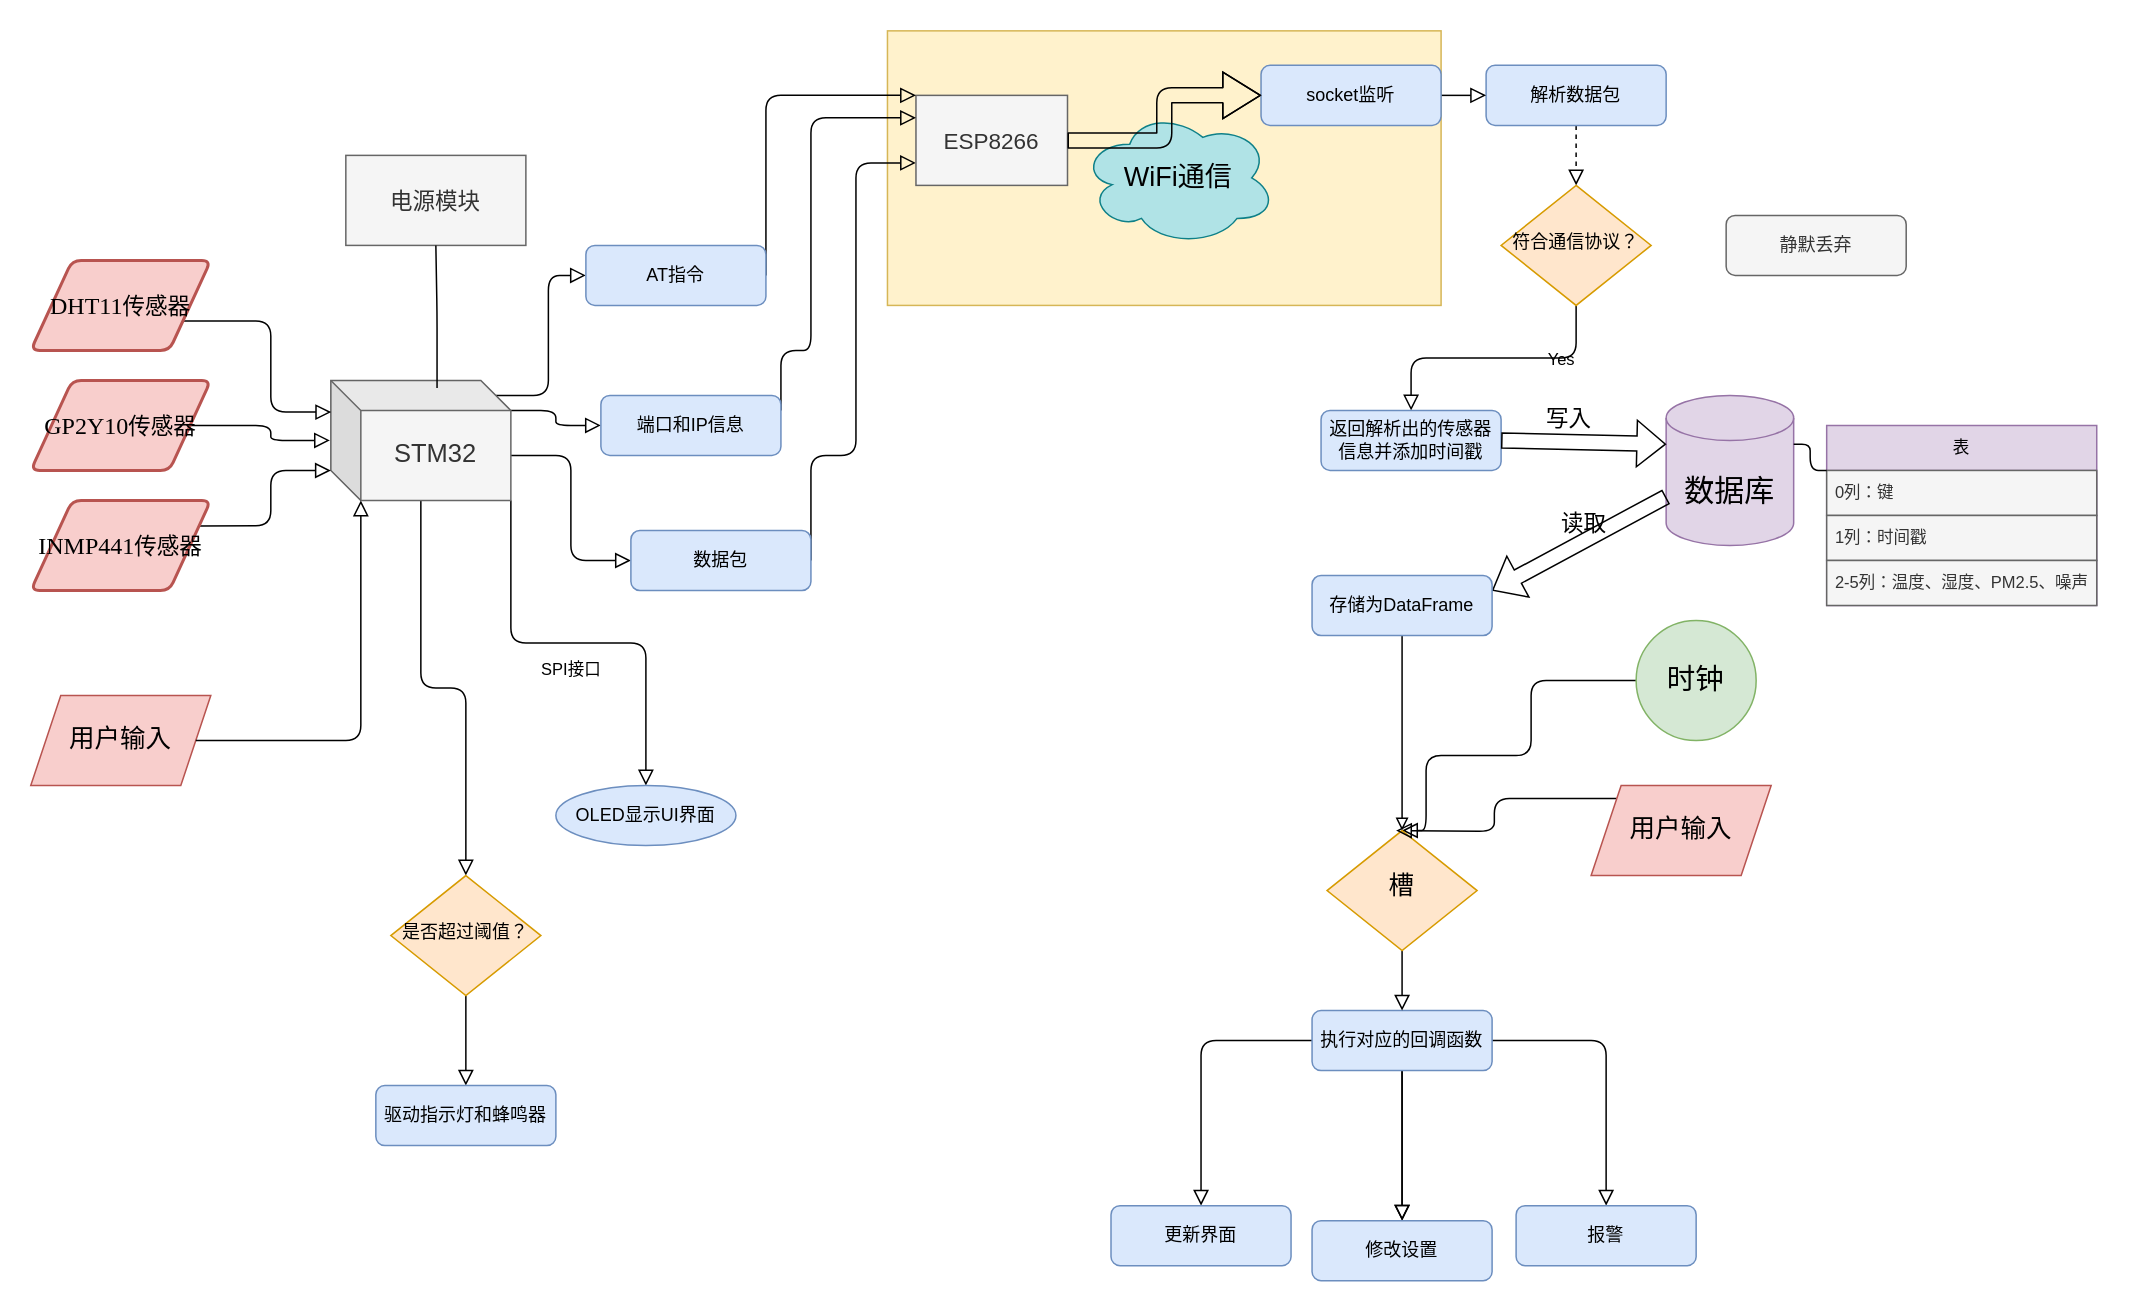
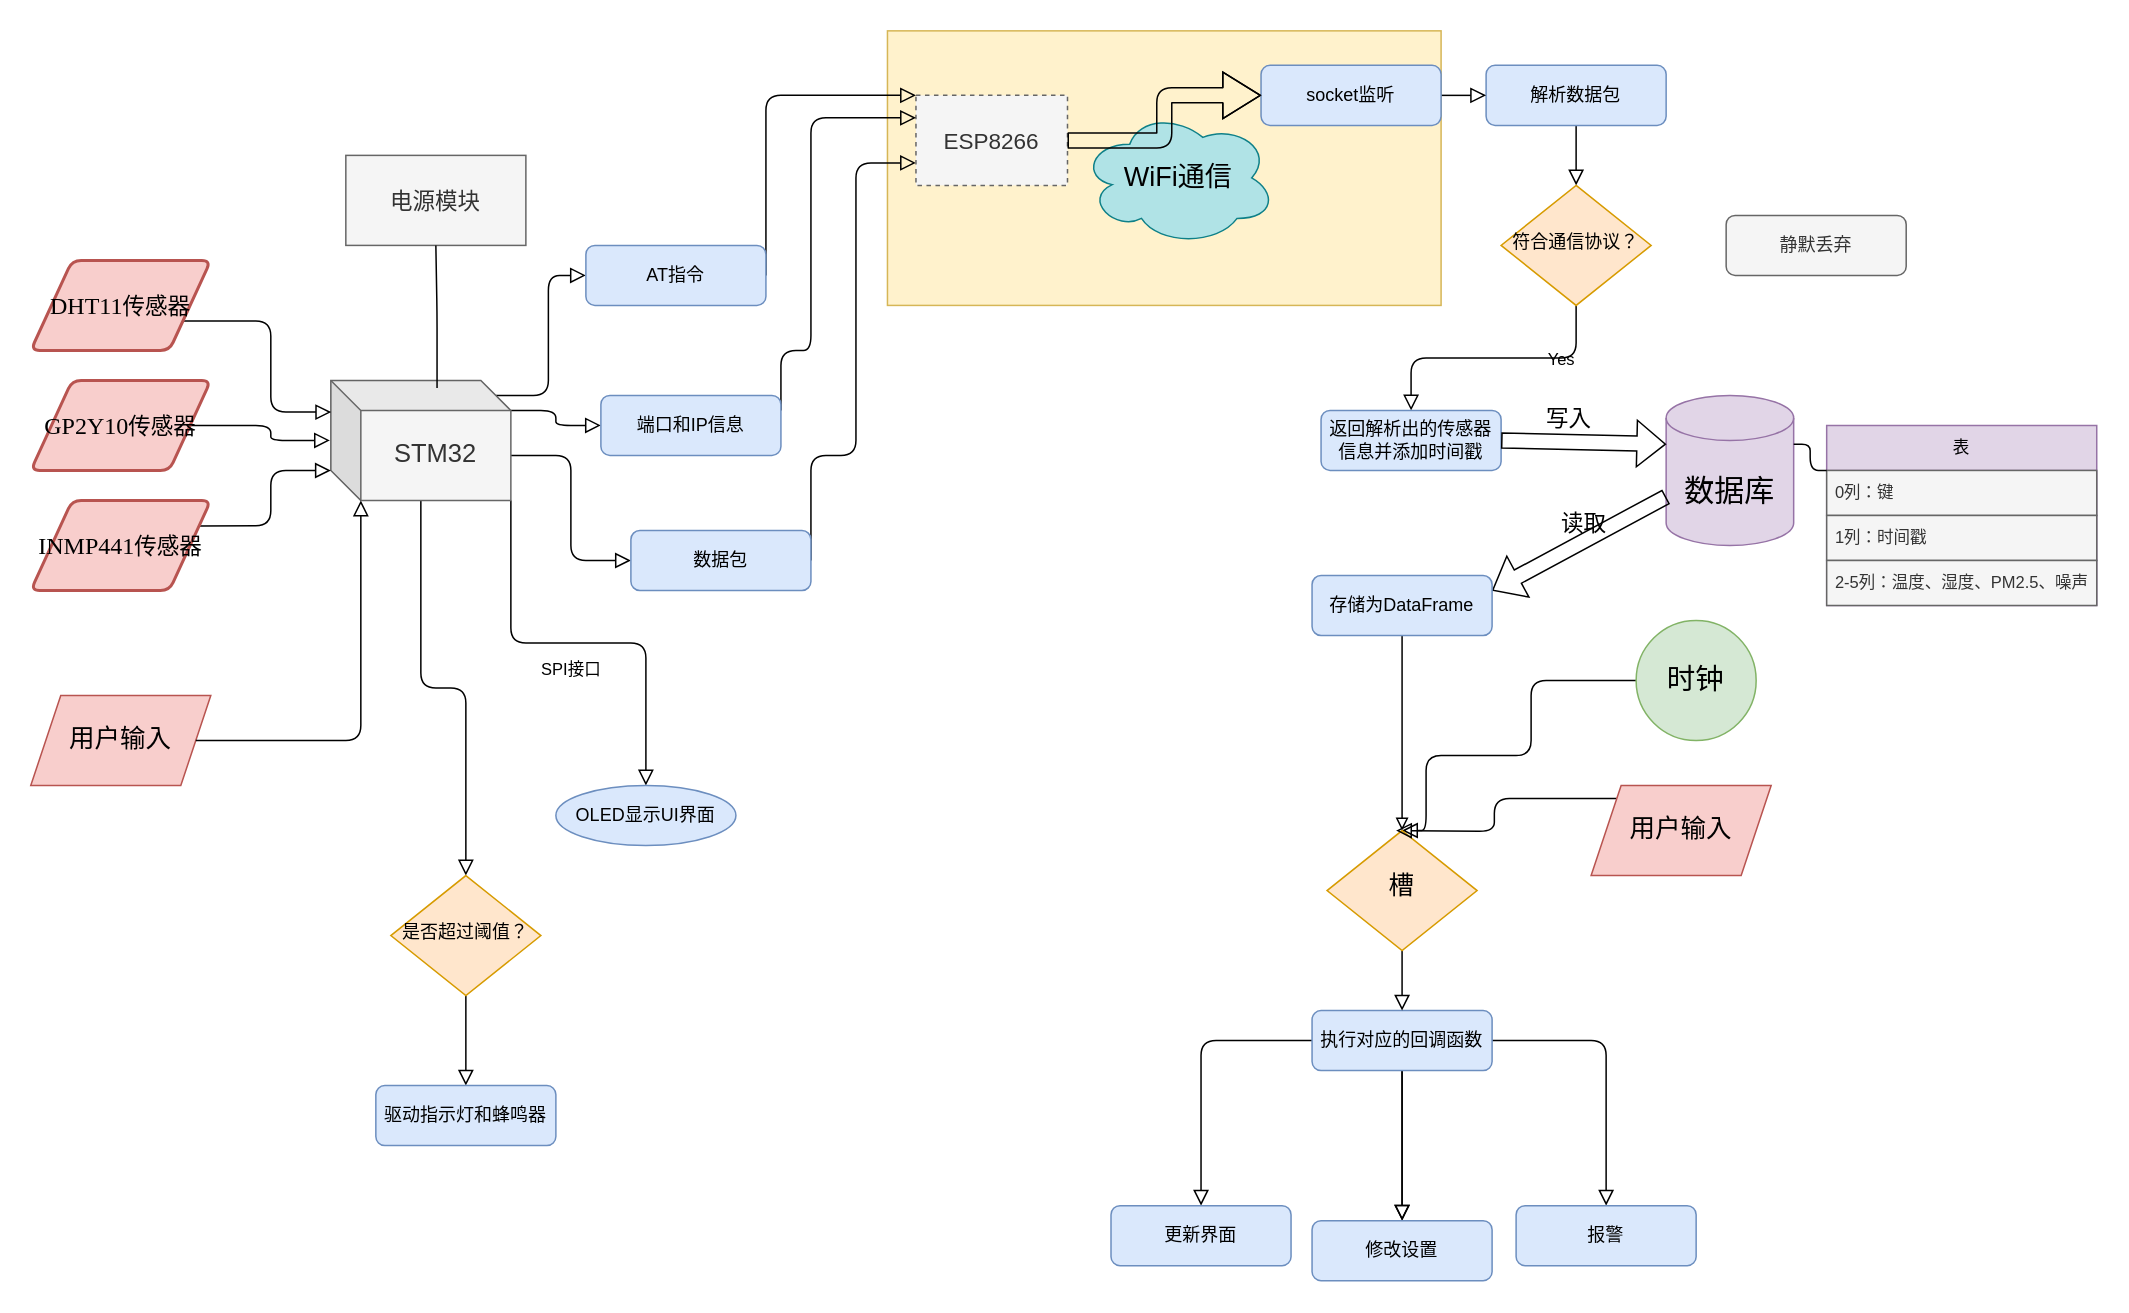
- <mxCell id="61" value="&lt;font style=&quot;font-size: 15px;&quot;&gt;ESP8266&lt;/font&gt;" style="rounded=0;whiteSpace=wrap;html=1;fontFamily=Helvetica;fontSize=11;fontColor=#333333;labelBackgroundColor=none;fillColor=#f5f5f5;strokeColor=#666666;" vertex="1" parent="1"><mxGeometry x="610" y="63" width="101" height="60" as="geometry" /></mxCell>
+ <mxCell id="61" value="&lt;font style=&quot;font-size: 15px;&quot;&gt;ESP8266&lt;/font&gt;" style="rounded=0;whiteSpace=wrap;html=1;fontFamily=Helvetica;fontSize=11;fontColor=#333333;labelBackgroundColor=none;fillColor=#f5f5f5;strokeColor=#666666;dashed=1;" vertex="1" parent="1"><mxGeometry x="610" y="63" width="101" height="60" as="geometry" /></mxCell>
- <mxCell id="40" value="" style="rounded=1;html=1;jettySize=auto;orthogonalLoop=1;fontSize=11;endArrow=block;endFill=0;endSize=8;strokeWidth=1;shadow=0;labelBackgroundColor=none;edgeStyle=orthogonalEdgeStyle;curved=0;dashed=1;" parent="1" source="41" target="42" edge="1"><mxGeometry relative="1" as="geometry" /></mxCell>
+ <mxCell id="40" value="" style="rounded=1;html=1;jettySize=auto;orthogonalLoop=1;fontSize=11;endArrow=block;endFill=0;endSize=8;strokeWidth=1;shadow=0;labelBackgroundColor=none;edgeStyle=orthogonalEdgeStyle;curved=0;" parent="1" source="41" target="42" edge="1"><mxGeometry relative="1" as="geometry" /></mxCell>
